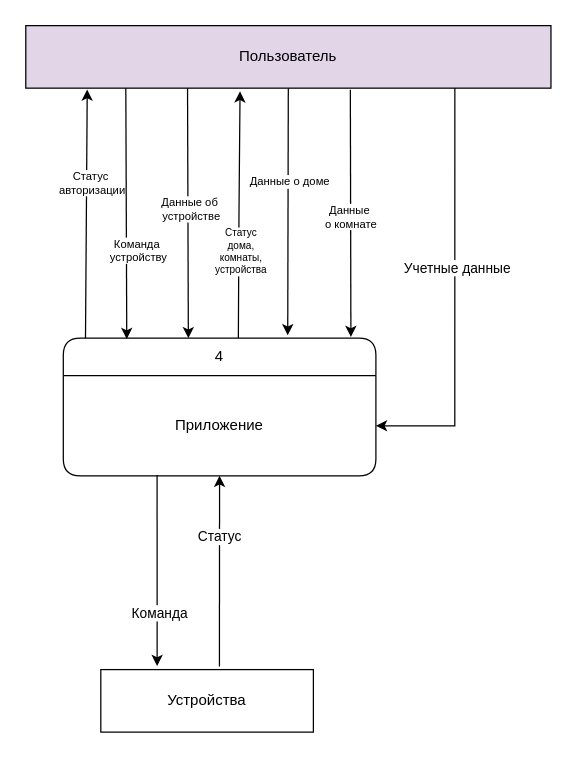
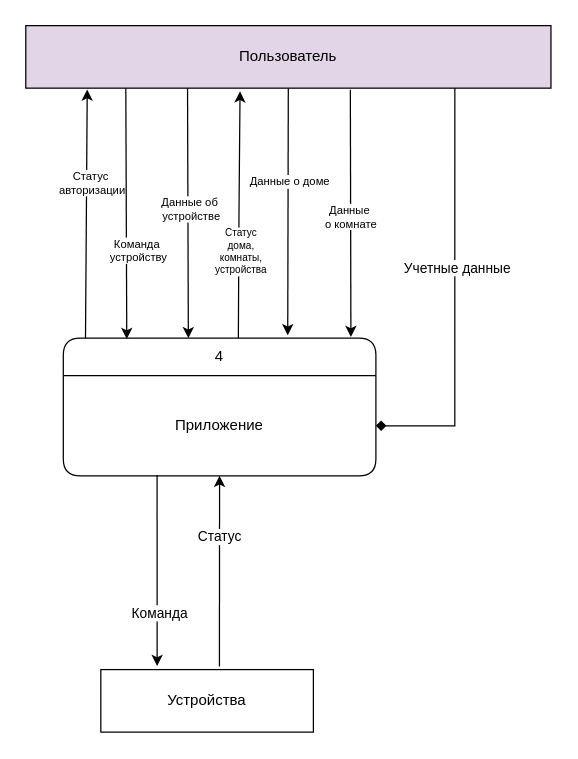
- <mxCell id="8" style="edgeStyle=orthogonalEdgeStyle;rounded=0;orthogonalLoop=1;jettySize=auto;html=1;exitX=0.817;exitY=0.99;exitDx=0;exitDy=0;exitPerimeter=0;" edge="1" parent="1" source="14" target="7"><mxGeometry relative="1" as="geometry" /></mxCell>
+ <mxCell id="8" style="edgeStyle=orthogonalEdgeStyle;rounded=0;orthogonalLoop=1;jettySize=auto;html=1;exitX=0.817;exitY=0.99;exitDx=0;exitDy=0;exitPerimeter=0;endArrow=diamond;" edge="1" parent="1" source="14" target="7"><mxGeometry relative="1" as="geometry" /></mxCell>
